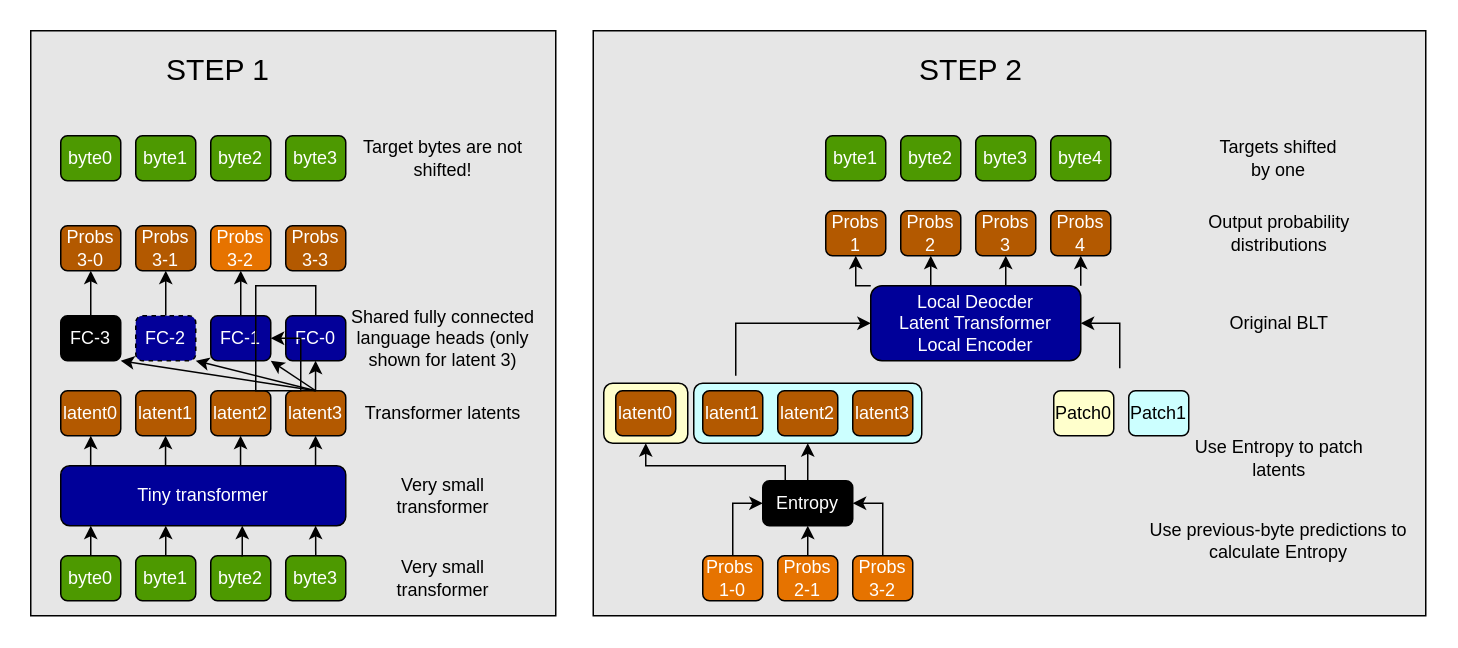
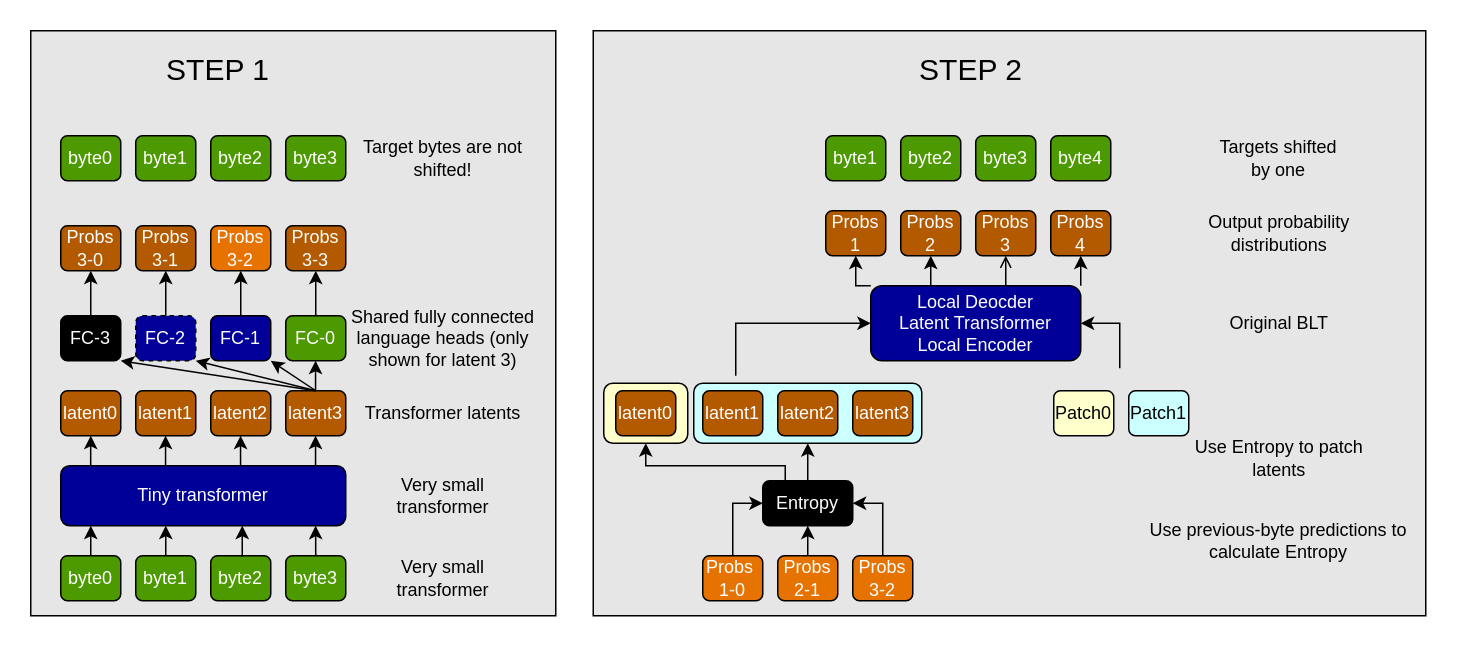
- <mxCell id="66" style="edgeStyle=orthogonalEdgeStyle;rounded=0;orthogonalLoop=1;jettySize=auto;html=1;exitX=0.75;exitY=0;exitDx=0;exitDy=0;entryX=0.5;entryY=1;entryDx=0;entryDy=0;" edge="1" parent="1" source="68" target="74"><mxGeometry relative="1" as="geometry" /></mxCell>
+ <mxCell id="66" style="edgeStyle=orthogonalEdgeStyle;rounded=0;orthogonalLoop=1;jettySize=auto;html=1;exitX=0.75;exitY=0;exitDx=0;exitDy=0;entryX=0.5;entryY=1;entryDx=0;entryDy=0;endArrow=open;" edge="1" parent="1" source="68" target="74"><mxGeometry relative="1" as="geometry" /></mxCell>
- <mxCell id="42" style="edgeStyle=orthogonalEdgeStyle;rounded=0;orthogonalLoop=1;jettySize=auto;html=1;exitX=0.5;exitY=0;exitDx=0;exitDy=0;" parent="1" source="20" target="22" edge="1"><mxGeometry relative="1" as="geometry" /></mxCell>
+ <mxCell id="42" style="edgeStyle=orthogonalEdgeStyle;rounded=0;orthogonalLoop=1;jettySize=auto;html=1;exitX=0.5;exitY=0;exitDx=0;exitDy=0;entryX=0.5;entryY=1;entryDx=0;entryDy=0;" parent="1" source="20" target="27" edge="1"><mxGeometry relative="1" as="geometry" /></mxCell>
- <mxCell id="20" value="FC-0" style="rounded=1;whiteSpace=wrap;html=1;fillColor=#030099;fontColor=#FFFFFF;" parent="1" vertex="1"><mxGeometry x="190" y="210" width="40" height="30" as="geometry" /></mxCell>
+ <mxCell id="20" value="FC-0" style="rounded=1;whiteSpace=wrap;html=1;fillColor=#4d9901;fontColor=#FFFFFF;" parent="1" vertex="1"><mxGeometry x="190" y="210" width="40" height="30" as="geometry" /></mxCell>
